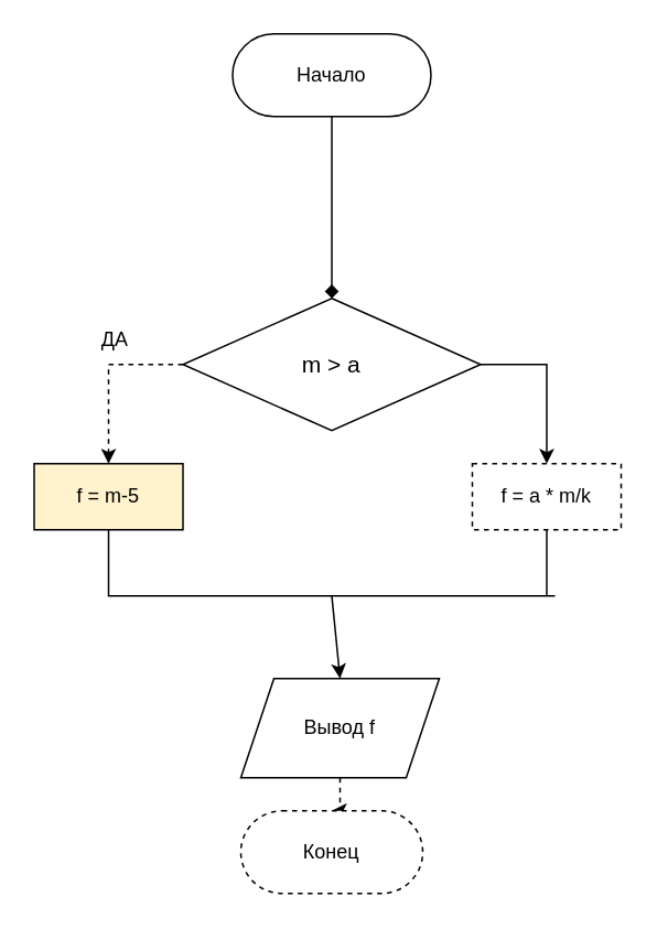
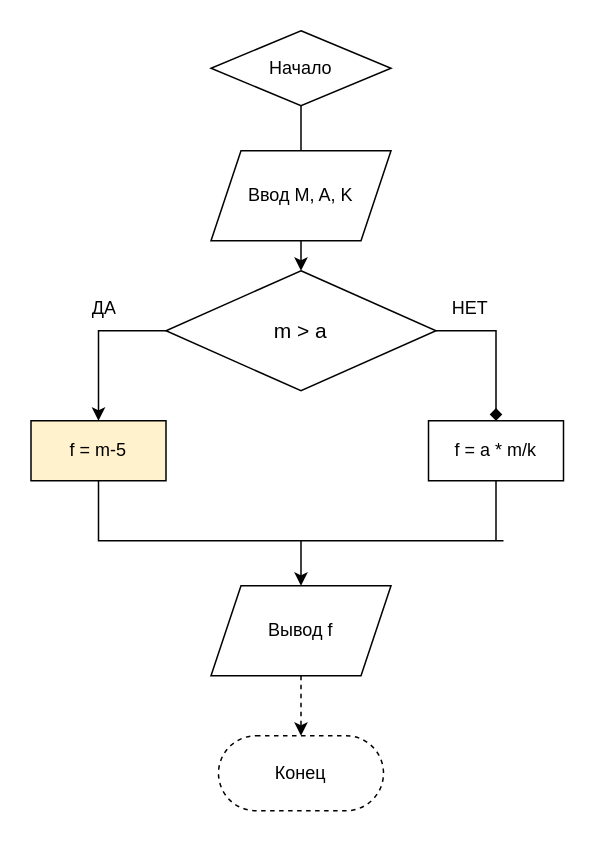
- <mxCell id="3" value="Начало" style="rounded=1;whiteSpace=wrap;html=1;arcSize=50;" vertex="1" parent="1"><mxGeometry x="140" y="20" width="120" height="50" as="geometry" /></mxCell>
+ <mxCell id="3" value="Начало" style="rhombus;whiteSpace=wrap;html=1;arcSize=50;" vertex="1" parent="1"><mxGeometry x="140" y="20" width="120" height="50" as="geometry" /></mxCell>
+ <mxCell id="4" value="Ввод M, A, K" style="shape=parallelogram;perimeter=parallelogramPerimeter;whiteSpace=wrap;html=1;fixedSize=1;" vertex="1" parent="1"><mxGeometry x="140" y="100" width="120" height="60" as="geometry" /></mxCell>
- <mxCell id="2" value="" style="edgeStyle=orthogonalEdgeStyle;rounded=0;orthogonalLoop=1;jettySize=auto;html=1;endArrow=diamond;" edge="1" parent="1" source="3" target="7"><mxGeometry relative="1" as="geometry" /></mxCell>
+ <mxCell id="2" value="" style="edgeStyle=orthogonalEdgeStyle;rounded=0;orthogonalLoop=1;jettySize=auto;html=1;" edge="1" parent="1" source="3" target="7"><mxGeometry relative="1" as="geometry" /></mxCell>
+ <mxCell id="17" value="НЕТ" style="text;strokeColor=none;fillColor=none;align=left;verticalAlign=middle;spacingLeft=4;spacingRight=4;overflow=hidden;points=[[0,0.5],[1,0.5]];portConstraint=eastwest;rotatable=0;whiteSpace=wrap;html=1;" vertex="1" parent="1"><mxGeometry x="295" y="190" width="80" height="30" as="geometry" /></mxCell>
- <mxCell id="6" style="edgeStyle=orthogonalEdgeStyle;rounded=0;orthogonalLoop=1;jettySize=auto;html=1;entryX=0.5;entryY=0;entryDx=0;entryDy=0;exitX=0;exitY=0.5;exitDx=0;exitDy=0;dashed=1;" edge="1" parent="1" source="7" target="8"><mxGeometry relative="1" as="geometry" /></mxCell>
+ <mxCell id="6" style="edgeStyle=orthogonalEdgeStyle;rounded=0;orthogonalLoop=1;jettySize=auto;html=1;entryX=0.5;entryY=0;entryDx=0;entryDy=0;exitX=0;exitY=0.5;exitDx=0;exitDy=0;" edge="1" parent="1" source="7" target="8"><mxGeometry relative="1" as="geometry" /></mxCell>
- <mxCell id="5" style="edgeStyle=orthogonalEdgeStyle;rounded=0;orthogonalLoop=1;jettySize=auto;html=1;exitX=1;exitY=0.5;exitDx=0;exitDy=0;entryX=0.5;entryY=0;entryDx=0;entryDy=0;" edge="1" parent="1" source="7" target="9"><mxGeometry relative="1" as="geometry" /></mxCell>
+ <mxCell id="5" style="edgeStyle=orthogonalEdgeStyle;rounded=0;orthogonalLoop=1;jettySize=auto;html=1;exitX=1;exitY=0.5;exitDx=0;exitDy=0;entryX=0.5;entryY=0;entryDx=0;entryDy=0;endArrow=diamond;" edge="1" parent="1" source="7" target="9"><mxGeometry relative="1" as="geometry" /></mxCell>
- <mxCell id="9" value="f = a * m/k" style="rounded=0;whiteSpace=wrap;html=1;dashed=1;" vertex="1" parent="1"><mxGeometry x="285" y="280" width="90" height="40" as="geometry" /></mxCell>
+ <mxCell id="9" value="f = a * m/k" style="rounded=0;whiteSpace=wrap;html=1;" vertex="1" parent="1"><mxGeometry x="285" y="280" width="90" height="40" as="geometry" /></mxCell>
- <mxCell id="11" value="Вывод f" style="shape=parallelogram;perimeter=parallelogramPerimeter;whiteSpace=wrap;html=1;fixedSize=1;" vertex="1" parent="1"><mxGeometry x="145" y="410" width="120" height="60" as="geometry" /></mxCell>
+ <mxCell id="11" value="Вывод f" style="shape=parallelogram;perimeter=parallelogramPerimeter;whiteSpace=wrap;html=1;fixedSize=1;" vertex="1" parent="1"><mxGeometry x="140" y="390" width="120" height="60" as="geometry" /></mxCell>
